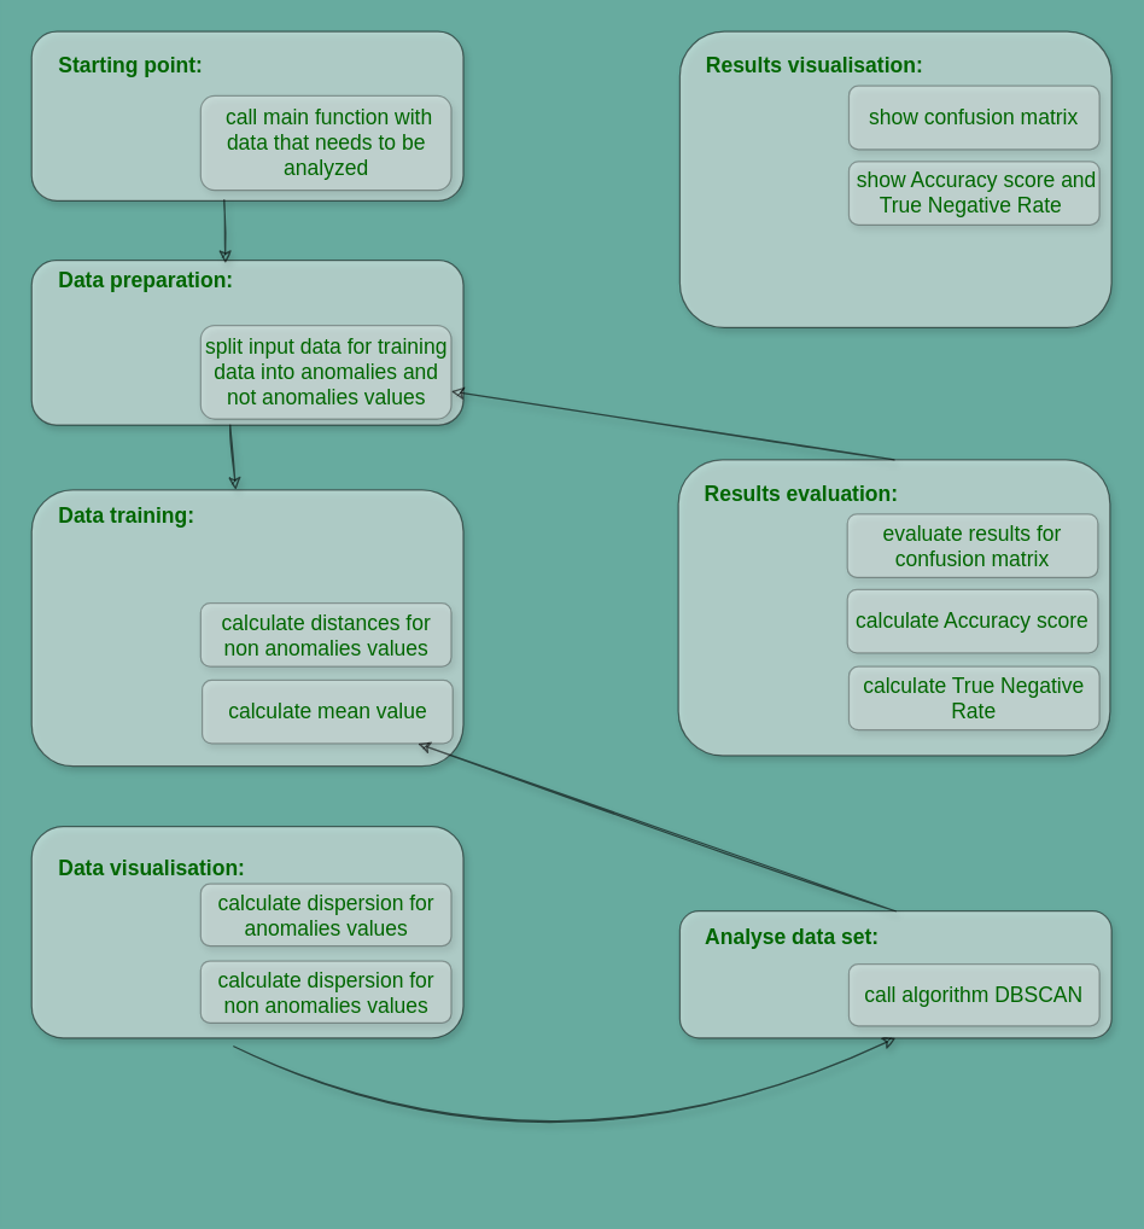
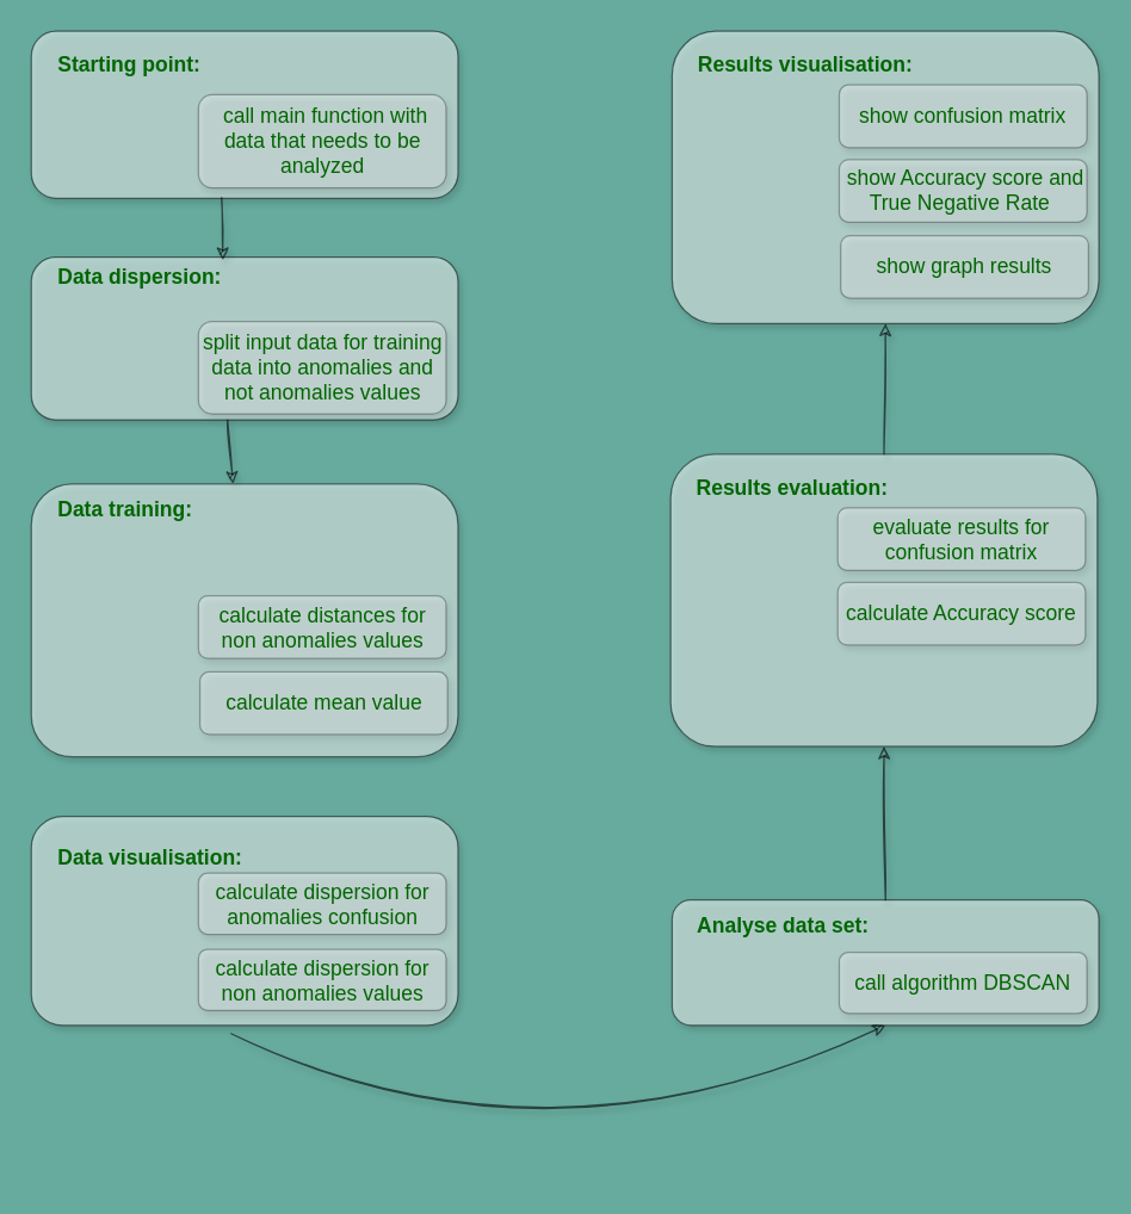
+ <mxCell id="21" value="&lt;font style=&quot;font-size: 14px&quot;&gt;&lt;font color=&quot;#006600&quot;&gt;&lt;span&gt;show graph results&lt;/span&gt;&lt;/font&gt;&lt;br&gt;&lt;/font&gt;" style="rounded=1;whiteSpace=wrap;html=1;glass=0;sketch=0;shadow=1;opacity=30;" vertex="1" parent="1"><mxGeometry x="563" y="157.47" width="166" height="42" as="geometry" /></mxCell>
- <mxCell id="4" value="&lt;font style=&quot;font-size: 14px&quot;&gt;&lt;font color=&quot;#006600&quot;&gt;&lt;b&gt;&amp;nbsp; &amp;nbsp; Data preparation:&lt;br&gt;&lt;br&gt;&lt;br&gt;&lt;/b&gt;&lt;br&gt;&lt;br&gt;&lt;/font&gt;&lt;br&gt;&lt;/font&gt;" style="rounded=1;whiteSpace=wrap;html=1;glass=0;sketch=0;shadow=1;opacity=50;align=left;" vertex="1" parent="1"><mxGeometry x="20.5" y="172" width="286" height="109" as="geometry" /></mxCell>
+ <mxCell id="4" value="&lt;font style=&quot;font-size: 14px&quot;&gt;&lt;font color=&quot;#006600&quot;&gt;&lt;b&gt;&amp;nbsp; &amp;nbsp; Data dispersion:&lt;br&gt;&lt;br&gt;&lt;br&gt;&lt;/b&gt;&lt;br&gt;&lt;br&gt;&lt;/font&gt;&lt;br&gt;&lt;/font&gt;" style="rounded=1;whiteSpace=wrap;html=1;glass=0;sketch=0;shadow=1;opacity=50;align=left;" vertex="1" parent="1"><mxGeometry x="20.5" y="172" width="286" height="109" as="geometry" /></mxCell>
- <mxCell id="26" value="" style="endArrow=classic;html=1;shadow=1;opacity=60;exitX=0.5;exitY=0;exitDx=0;exitDy=0;jumpSize=11;sketch=1;" edge="1" parent="1" source="14" target="5"><mxGeometry width="50" height="50" relative="1" as="geometry"><mxPoint x="408.004" y="246" as="sourcePoint" /><mxPoint x="576" y="216" as="targetPoint" /></mxGeometry></mxCell>
+ <mxCell id="26" value="" style="endArrow=classic;html=1;shadow=1;opacity=60;exitX=0.5;exitY=0;exitDx=0;exitDy=0;jumpSize=11;sketch=1;entryX=0.5;entryY=1;entryDx=0;entryDy=0;" edge="1" parent="1" source="14" target="18"><mxGeometry width="50" height="50" relative="1" as="geometry"><mxPoint x="408.004" y="246" as="sourcePoint" /><mxPoint x="576" y="216" as="targetPoint" /></mxGeometry></mxCell>
- <mxCell id="17" value="&lt;font style=&quot;font-size: 14px&quot;&gt;&lt;font color=&quot;#006600&quot;&gt;&lt;span&gt;calculate True Negative Rate&lt;/span&gt;&lt;/font&gt;&lt;br&gt;&lt;/font&gt;" style="rounded=1;whiteSpace=wrap;html=1;glass=0;sketch=0;shadow=1;opacity=30;" vertex="1" parent="1"><mxGeometry x="562" y="441" width="166" height="42" as="geometry" /></mxCell>
- <mxCell id="25" value="" style="endArrow=classic;html=1;shadow=1;opacity=60;exitX=0.5;exitY=0;exitDx=0;exitDy=0;jumpSize=11;sketch=1;" edge="1" parent="1" source="12" target="8"><mxGeometry width="50" height="50" relative="1" as="geometry"><mxPoint x="352.004" y="547" as="sourcePoint" /><mxPoint x="519.94" y="566" as="targetPoint" /></mxGeometry></mxCell>
+ <mxCell id="25" value="" style="endArrow=classic;html=1;shadow=1;opacity=60;exitX=0.5;exitY=0;exitDx=0;exitDy=0;jumpSize=11;sketch=1;entryX=0.5;entryY=1;entryDx=0;entryDy=0;" edge="1" parent="1" source="12" target="14"><mxGeometry width="50" height="50" relative="1" as="geometry"><mxPoint x="352.004" y="547" as="sourcePoint" /><mxPoint x="519.94" y="566" as="targetPoint" /></mxGeometry></mxCell>
- <mxCell id="10" value="&lt;font style=&quot;font-size: 14px&quot;&gt;&lt;font color=&quot;#006600&quot;&gt;&lt;span&gt;calculate dispersion for anomalies values&lt;/span&gt;&lt;/font&gt;&lt;br&gt;&lt;/font&gt;" style="rounded=1;whiteSpace=wrap;html=1;glass=0;sketch=0;shadow=1;opacity=30;" vertex="1" parent="1"><mxGeometry x="132.5" y="585" width="166" height="41" as="geometry" /></mxCell>
+ <mxCell id="10" value="&lt;font style=&quot;font-size: 14px&quot;&gt;&lt;font color=&quot;#006600&quot;&gt;&lt;span&gt;calculate dispersion for anomalies confusion&lt;/span&gt;&lt;/font&gt;&lt;br&gt;&lt;/font&gt;" style="rounded=1;whiteSpace=wrap;html=1;glass=0;sketch=0;shadow=1;opacity=30;" vertex="1" parent="1"><mxGeometry x="132.5" y="585" width="166" height="41" as="geometry" /></mxCell>
